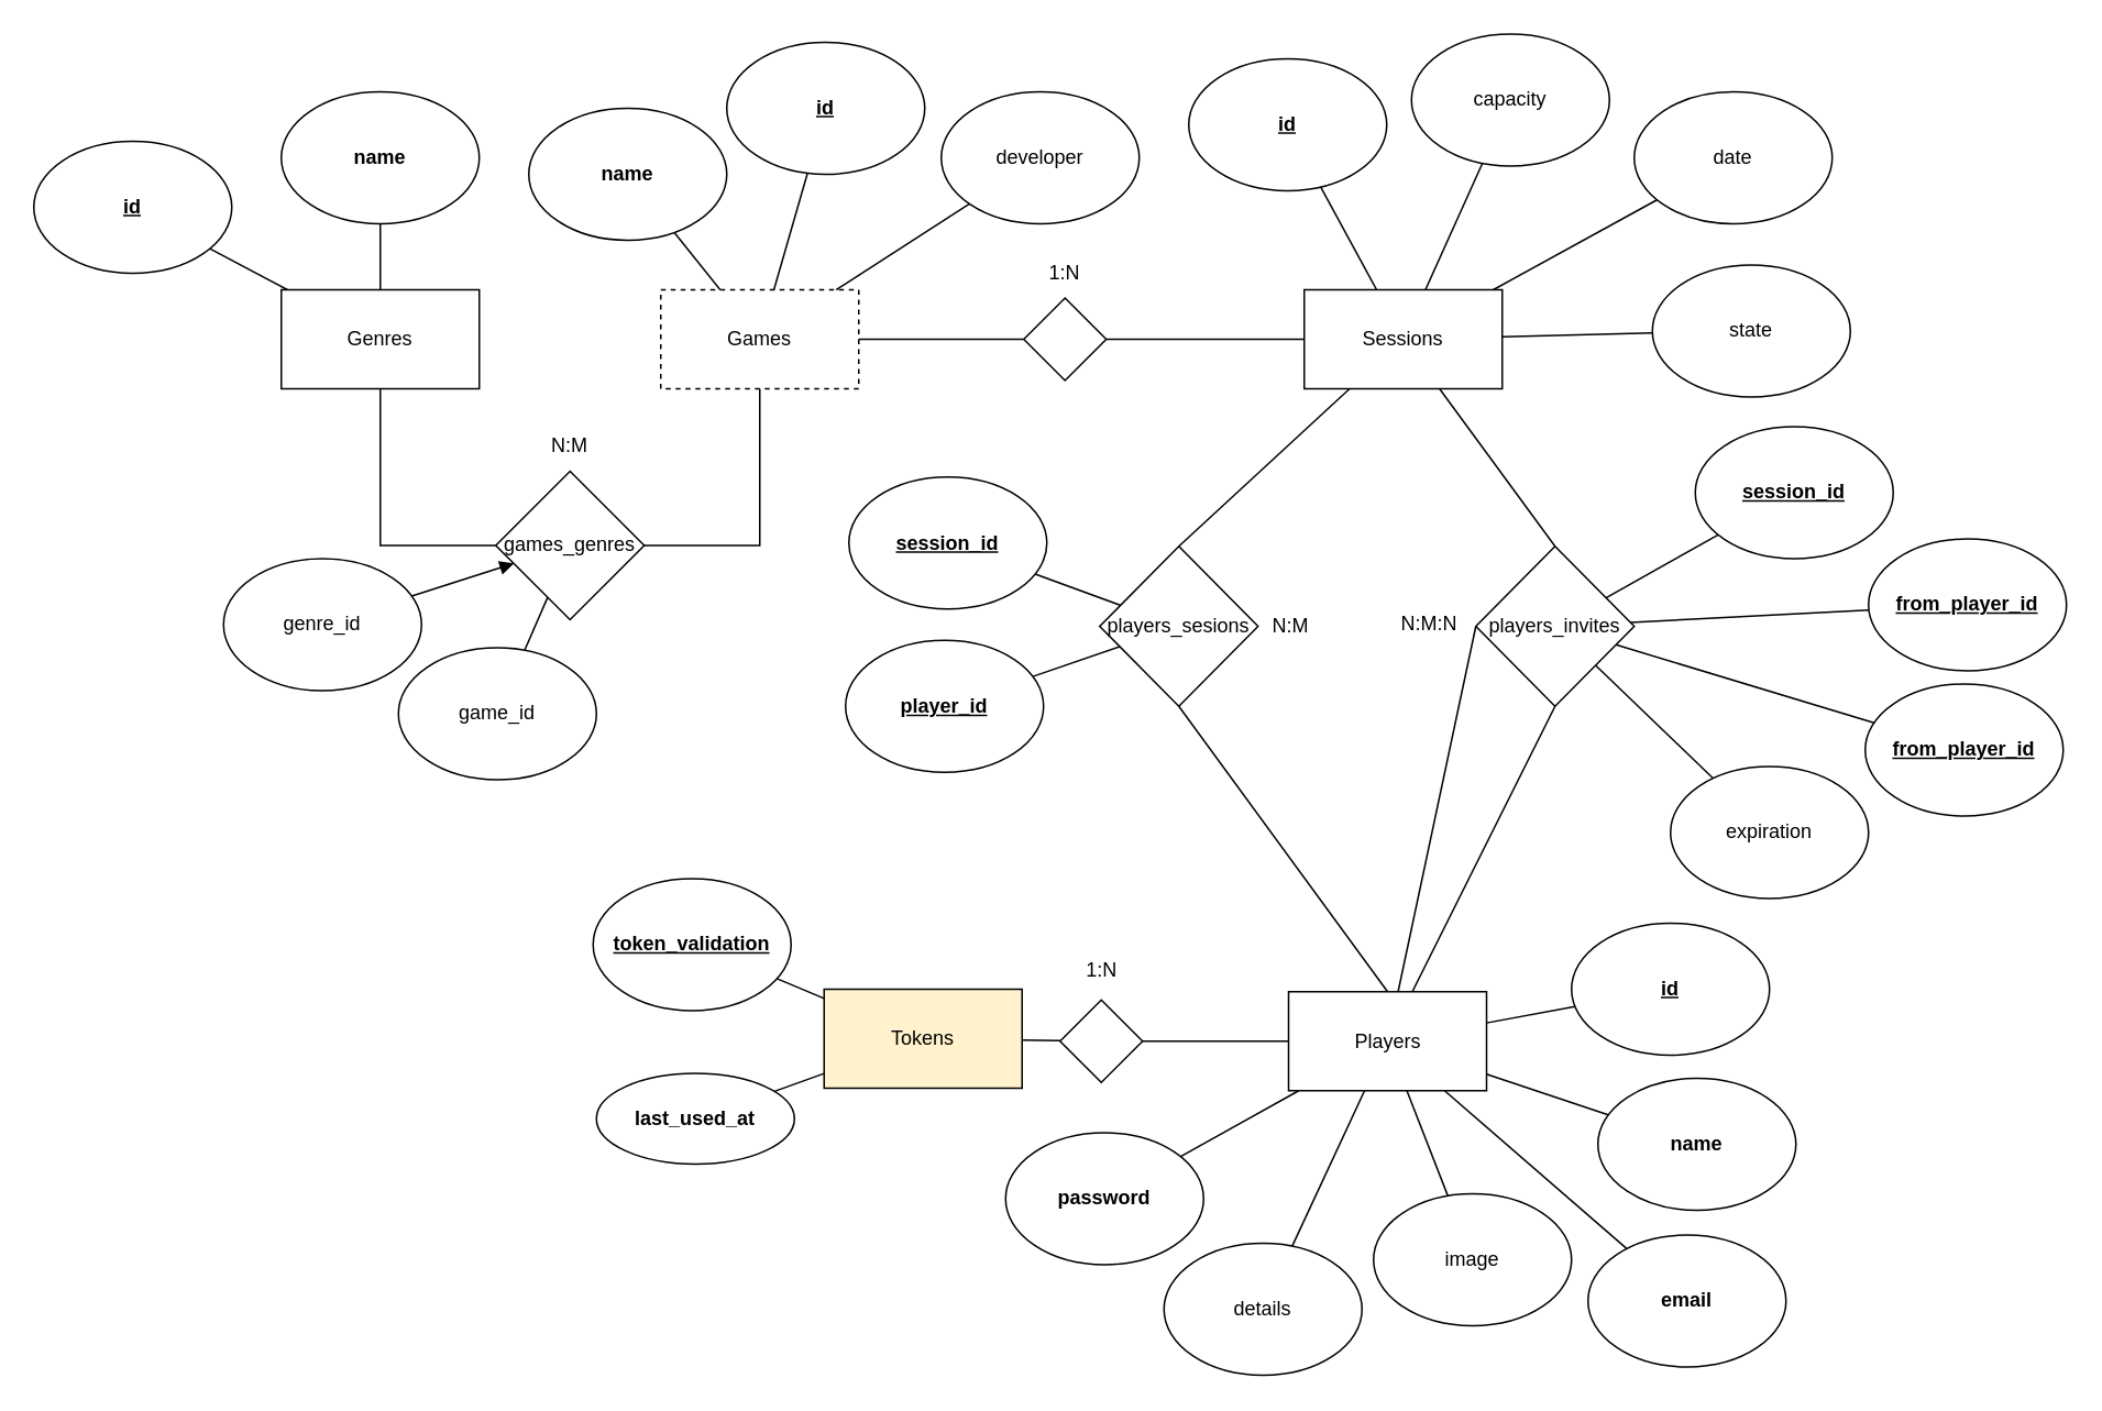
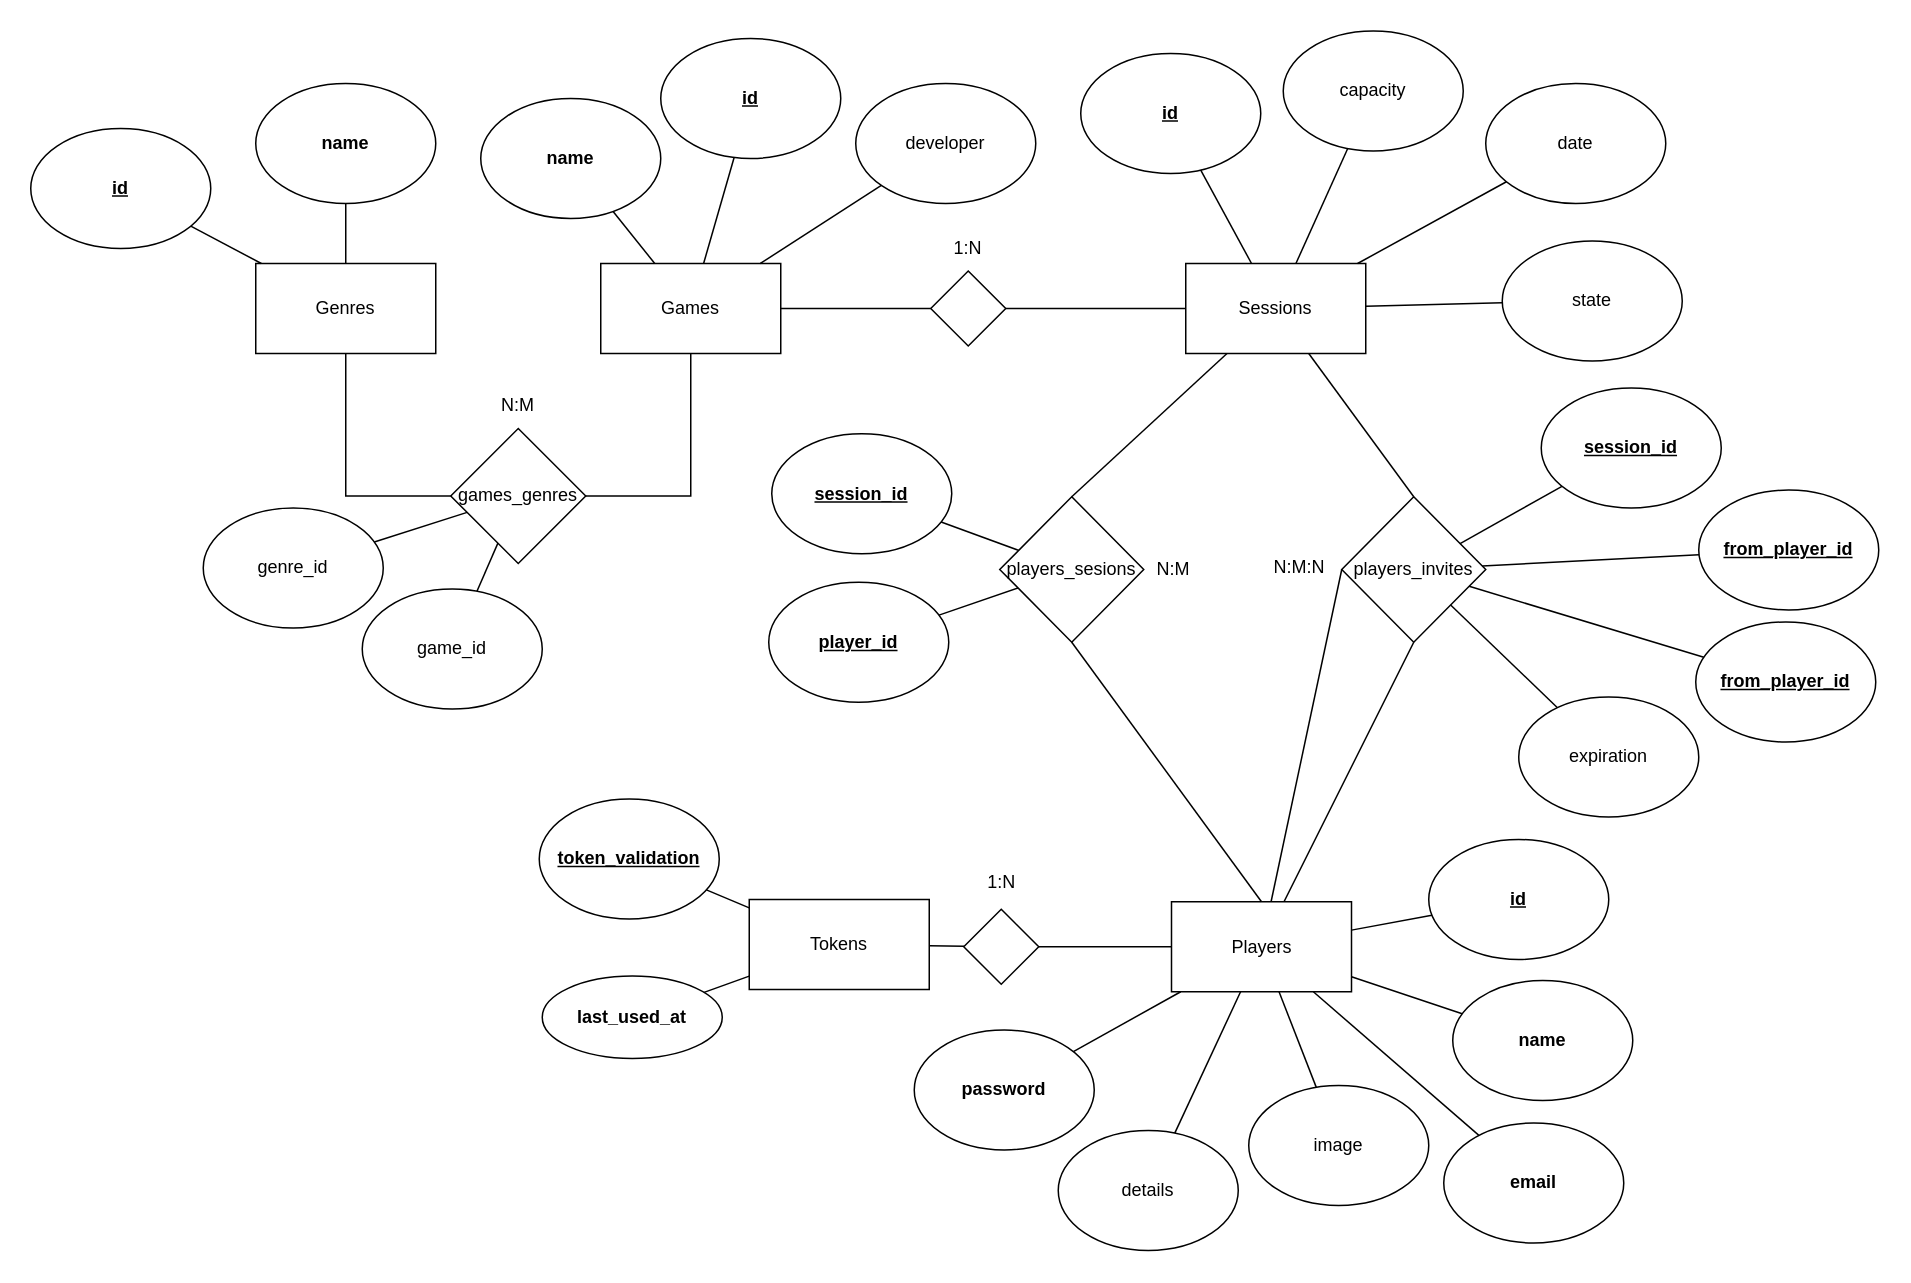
- <mxCell id="3" value="Games" style="whiteSpace=wrap;html=1;rounded=0;dashed=1;" parent="1" vertex="1"><mxGeometry x="400" y="175" width="120" height="60" as="geometry" /></mxCell>
+ <mxCell id="3" value="Games" style="whiteSpace=wrap;html=1;rounded=0;" parent="1" vertex="1"><mxGeometry x="400" y="175" width="120" height="60" as="geometry" /></mxCell>
- <mxCell id="43" value="" style="endArrow=block;html=1;rounded=0;" parent="1" source="42" target="14" edge="1"><mxGeometry width="50" height="50" relative="1" as="geometry"><mxPoint x="440.3" y="440.244" as="sourcePoint" /><mxPoint x="375.7" y="364.3" as="targetPoint" /></mxGeometry></mxCell>
+ <mxCell id="43" value="" style="endArrow=none;html=1;rounded=0;" parent="1" source="42" target="14" edge="1"><mxGeometry width="50" height="50" relative="1" as="geometry"><mxPoint x="440.3" y="440.244" as="sourcePoint" /><mxPoint x="375.7" y="364.3" as="targetPoint" /></mxGeometry></mxCell>
- <mxCell id="44" value="Tokens" style="rounded=0;whiteSpace=wrap;html=1;fillColor=#fff2cc;" parent="1" vertex="1"><mxGeometry x="499" y="599" width="120" height="60" as="geometry" /></mxCell>
+ <mxCell id="44" value="Tokens" style="rounded=0;whiteSpace=wrap;html=1;" parent="1" vertex="1"><mxGeometry x="499" y="599" width="120" height="60" as="geometry" /></mxCell>
